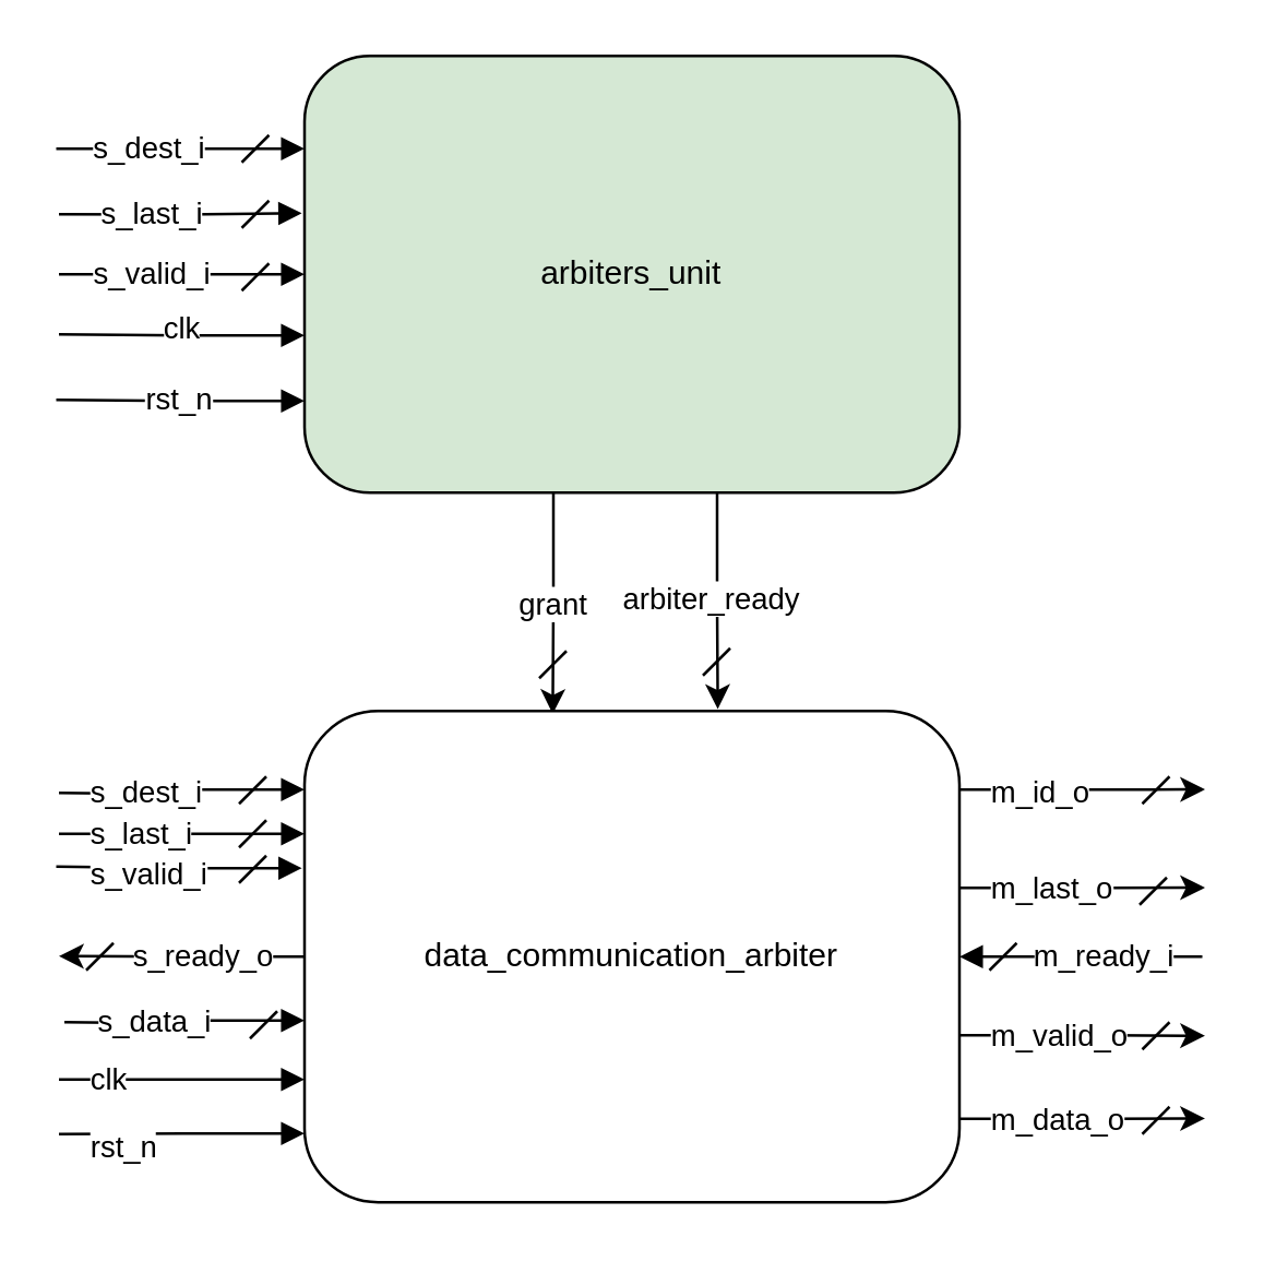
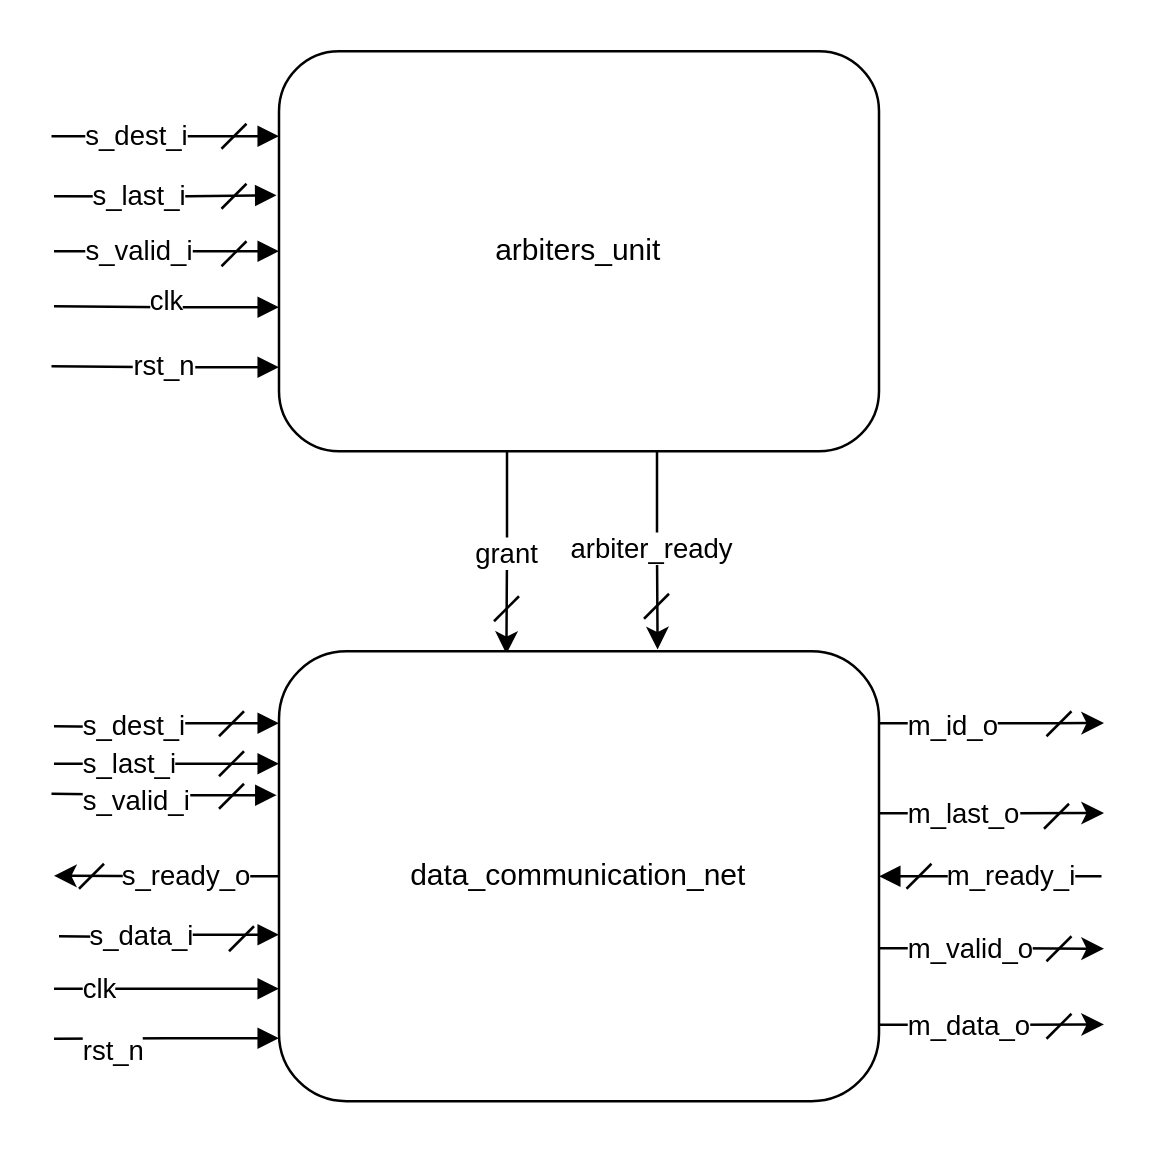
- <mxCell id="5" value="arbiters_unit" style="rounded=1;whiteSpace=wrap;html=1;points=[[0,0,0,0,0],[0,0.21,0,0,0],[0,0.36,0,0,0],[0,0.5,0,0,0],[0,0.64,0,0,0],[0,0.79,0,0,0],[0,1,0,0,0],[0.25,0,0,0,0],[0.25,1,0,0,0],[0.38,1,0,0,0],[0.5,0,0,0,0],[0.5,1,0,0,0],[0.63,1,0,0,0],[0.75,0,0,0,0],[0.75,1,0,0,0],[1,0,0,0,0],[1,0.25,0,0,0],[1,0.5,0,0,0],[1,0.75,0,0,0],[1,1,0,0,0]];fillColor=#d5e8d4;" parent="1" vertex="1"><mxGeometry x="111" y="20" width="240" height="160" as="geometry" /></mxCell>
+ <mxCell id="5" value="arbiters_unit" style="rounded=1;whiteSpace=wrap;html=1;points=[[0,0,0,0,0],[0,0.21,0,0,0],[0,0.36,0,0,0],[0,0.5,0,0,0],[0,0.64,0,0,0],[0,0.79,0,0,0],[0,1,0,0,0],[0.25,0,0,0,0],[0.25,1,0,0,0],[0.38,1,0,0,0],[0.5,0,0,0,0],[0.5,1,0,0,0],[0.63,1,0,0,0],[0.75,0,0,0,0],[0.75,1,0,0,0],[1,0,0,0,0],[1,0.25,0,0,0],[1,0.5,0,0,0],[1,0.75,0,0,0],[1,1,0,0,0]];" parent="1" vertex="1"><mxGeometry x="111" y="20" width="240" height="160" as="geometry" /></mxCell>
- <mxCell id="22" value="data_communication_arbiter" style="rounded=1;whiteSpace=wrap;html=1;points=[[0,0,0,0,0],[0,0.16,0,0,0],[0,0.25,0,0,0],[0,0.39,0,0,0],[0,0.5,0,0,0],[0,0.63,0,0,0],[0,0.75,0,0,0],[0,0.86,0,0,0],[0,1,0,0,0],[0.25,0,0,0,0],[0.25,1,0,0,0],[0.38,1,0,0,0],[0.5,0,0,0,0],[0.5,1,0,0,0],[0.63,1,0,0,0],[0.75,0,0,0,0],[0.75,1,0,0,0],[1,0,0,0,0],[1,0.16,0,0,0],[1,0.36,0,0,0],[1,0.5,0,0,0],[1,0.66,0,0,0],[1,0.83,0,0,0],[1,1,0,0,0]];" parent="1" vertex="1"><mxGeometry x="111" y="260" width="240" height="180" as="geometry" /></mxCell>
+ <mxCell id="22" value="data_communication_net" style="rounded=1;whiteSpace=wrap;html=1;points=[[0,0,0,0,0],[0,0.16,0,0,0],[0,0.25,0,0,0],[0,0.39,0,0,0],[0,0.5,0,0,0],[0,0.63,0,0,0],[0,0.75,0,0,0],[0,0.86,0,0,0],[0,1,0,0,0],[0.25,0,0,0,0],[0.25,1,0,0,0],[0.38,1,0,0,0],[0.5,0,0,0,0],[0.5,1,0,0,0],[0.63,1,0,0,0],[0.75,0,0,0,0],[0.75,1,0,0,0],[1,0,0,0,0],[1,0.16,0,0,0],[1,0.36,0,0,0],[1,0.5,0,0,0],[1,0.66,0,0,0],[1,0.83,0,0,0],[1,1,0,0,0]];" parent="1" vertex="1"><mxGeometry x="111" y="260" width="240" height="180" as="geometry" /></mxCell>
